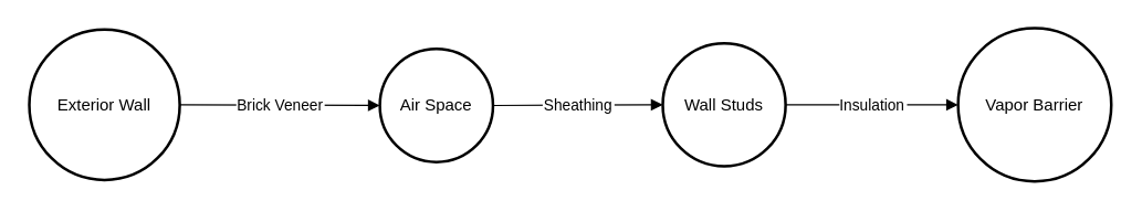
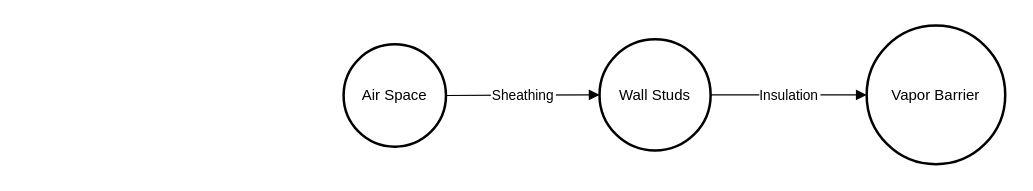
- <mxCell id="2" value="Exterior Wall" style="ellipse;aspect=fixed;strokeWidth=2;whiteSpace=wrap;" vertex="1" parent="1"><mxGeometry x="20" y="21" width="109" height="109" as="geometry" /></mxCell>
- <mxCell id="6" value="Brick Veneer" style="curved=1;startArrow=none;endArrow=block;exitX=1;exitY=0.5;entryX=0;entryY=0.49;" edge="1" parent="1" source="2" target="3"><mxGeometry relative="1" as="geometry"><Array as="points" /></mxGeometry></mxCell>
